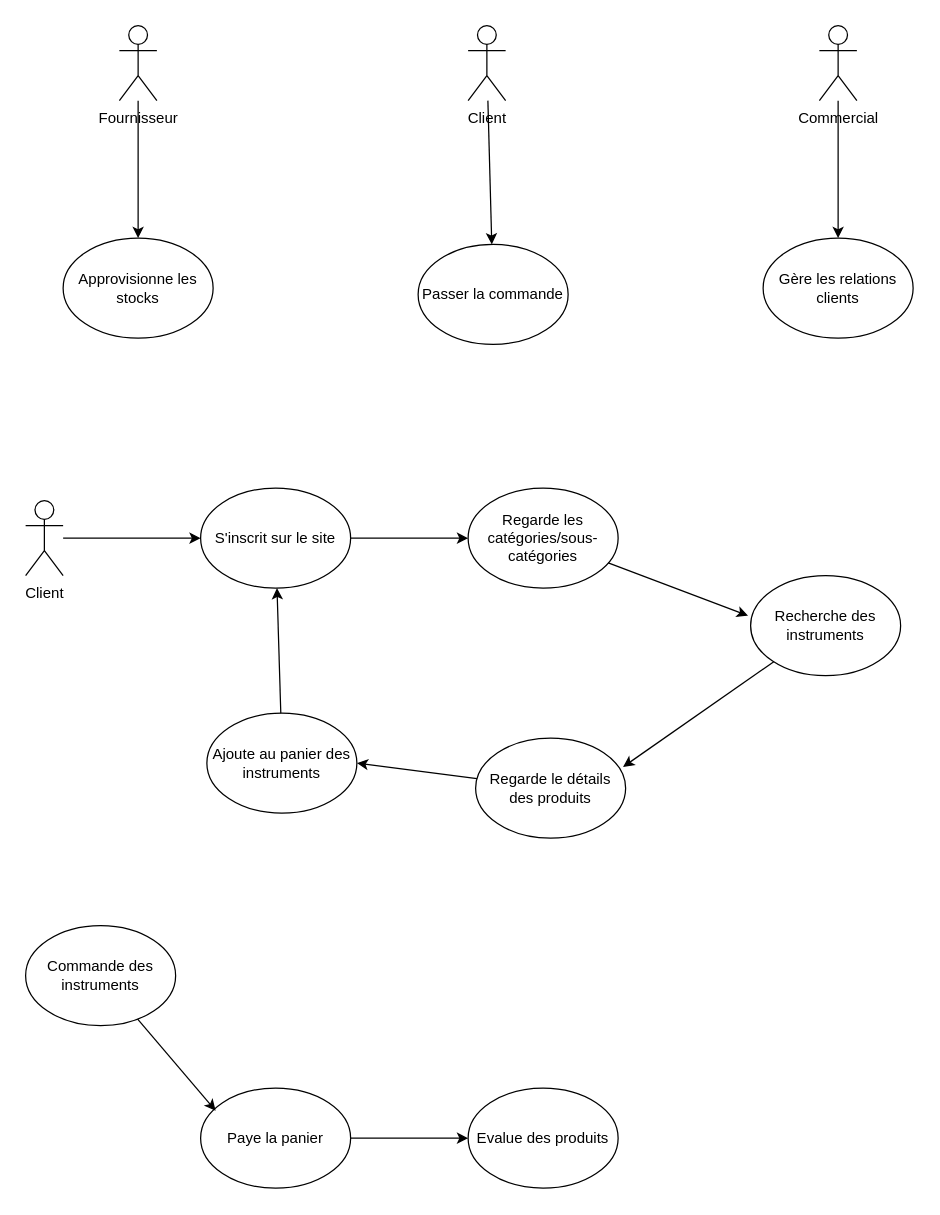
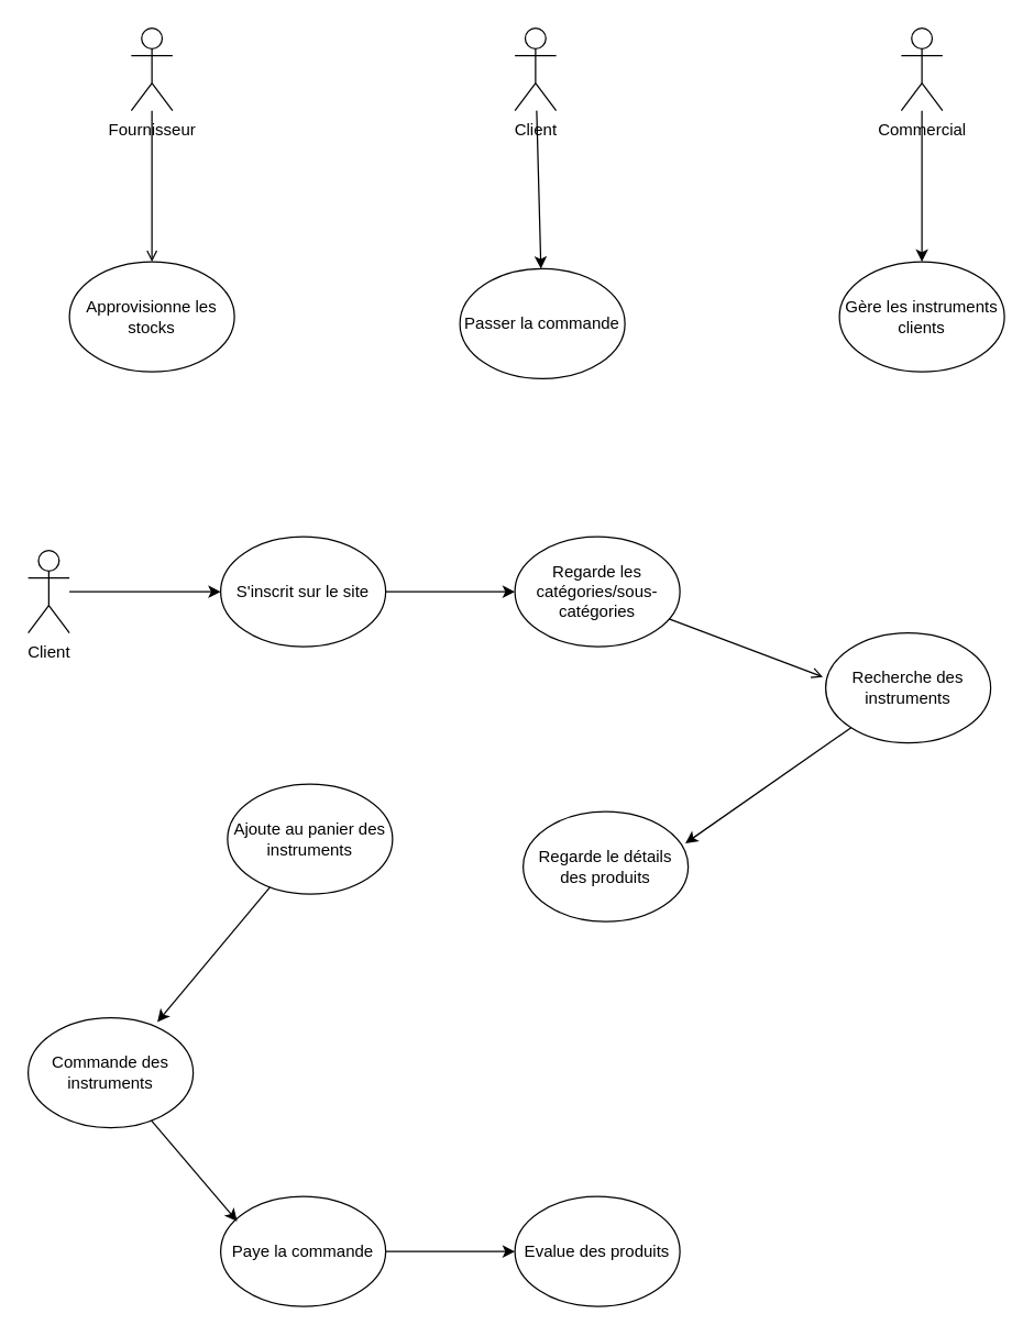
- <mxCell id="2" style="edgeStyle=none;rounded=0;orthogonalLoop=1;jettySize=auto;html=1;entryX=0.5;entryY=0;entryDx=0;entryDy=0;" edge="1" parent="1" source="3" target="9"><mxGeometry relative="1" as="geometry" /></mxCell>
+ <mxCell id="2" style="edgeStyle=none;rounded=0;orthogonalLoop=1;jettySize=auto;html=1;entryX=0.5;entryY=0;entryDx=0;entryDy=0;endArrow=open;" edge="1" parent="1" source="3" target="9"><mxGeometry relative="1" as="geometry" /></mxCell>
- <mxCell id="10" value="Gère les relations clients" style="ellipse;whiteSpace=wrap;html=1;" vertex="1" parent="1"><mxGeometry x="610" y="190" width="120" height="80" as="geometry" /></mxCell>
+ <mxCell id="10" value="Gère les instruments clients" style="ellipse;whiteSpace=wrap;html=1;" vertex="1" parent="1"><mxGeometry x="610" y="190" width="120" height="80" as="geometry" /></mxCell>
- <mxCell id="24" style="edgeStyle=none;rounded=0;orthogonalLoop=1;jettySize=auto;html=1;entryX=-0.017;entryY=0.4;entryDx=0;entryDy=0;entryPerimeter=0;" edge="1" parent="1" source="21" target="13"><mxGeometry relative="1" as="geometry" /></mxCell>
+ <mxCell id="24" style="edgeStyle=none;rounded=0;orthogonalLoop=1;jettySize=auto;html=1;entryX=-0.017;entryY=0.4;entryDx=0;entryDy=0;entryPerimeter=0;endArrow=open;" edge="1" parent="1" source="21" target="13"><mxGeometry relative="1" as="geometry" /></mxCell>
- <mxCell id="27" style="edgeStyle=none;rounded=0;orthogonalLoop=1;jettySize=auto;html=1;" edge="1" parent="1" source="14" target="20"><mxGeometry relative="1" as="geometry" /></mxCell>
+ <mxCell id="27" style="edgeStyle=none;rounded=0;orthogonalLoop=1;jettySize=auto;html=1;entryX=0.783;entryY=0.038;entryDx=0;entryDy=0;entryPerimeter=0;" edge="1" parent="1" source="14" target="15"><mxGeometry relative="1" as="geometry" /></mxCell>
- <mxCell id="22" style="edgeStyle=none;rounded=0;orthogonalLoop=1;jettySize=auto;html=1;entryX=1;entryY=0.5;entryDx=0;entryDy=0;" edge="1" parent="1" source="23" target="14"><mxGeometry relative="1" as="geometry" /></mxCell>
- <mxCell id="17" value="Paye la panier" style="ellipse;whiteSpace=wrap;html=1;" vertex="1" parent="1"><mxGeometry x="160" y="870" width="120" height="80" as="geometry" /></mxCell>
+ <mxCell id="17" value="Paye la commande" style="ellipse;whiteSpace=wrap;html=1;" vertex="1" parent="1"><mxGeometry x="160" y="870" width="120" height="80" as="geometry" /></mxCell>
